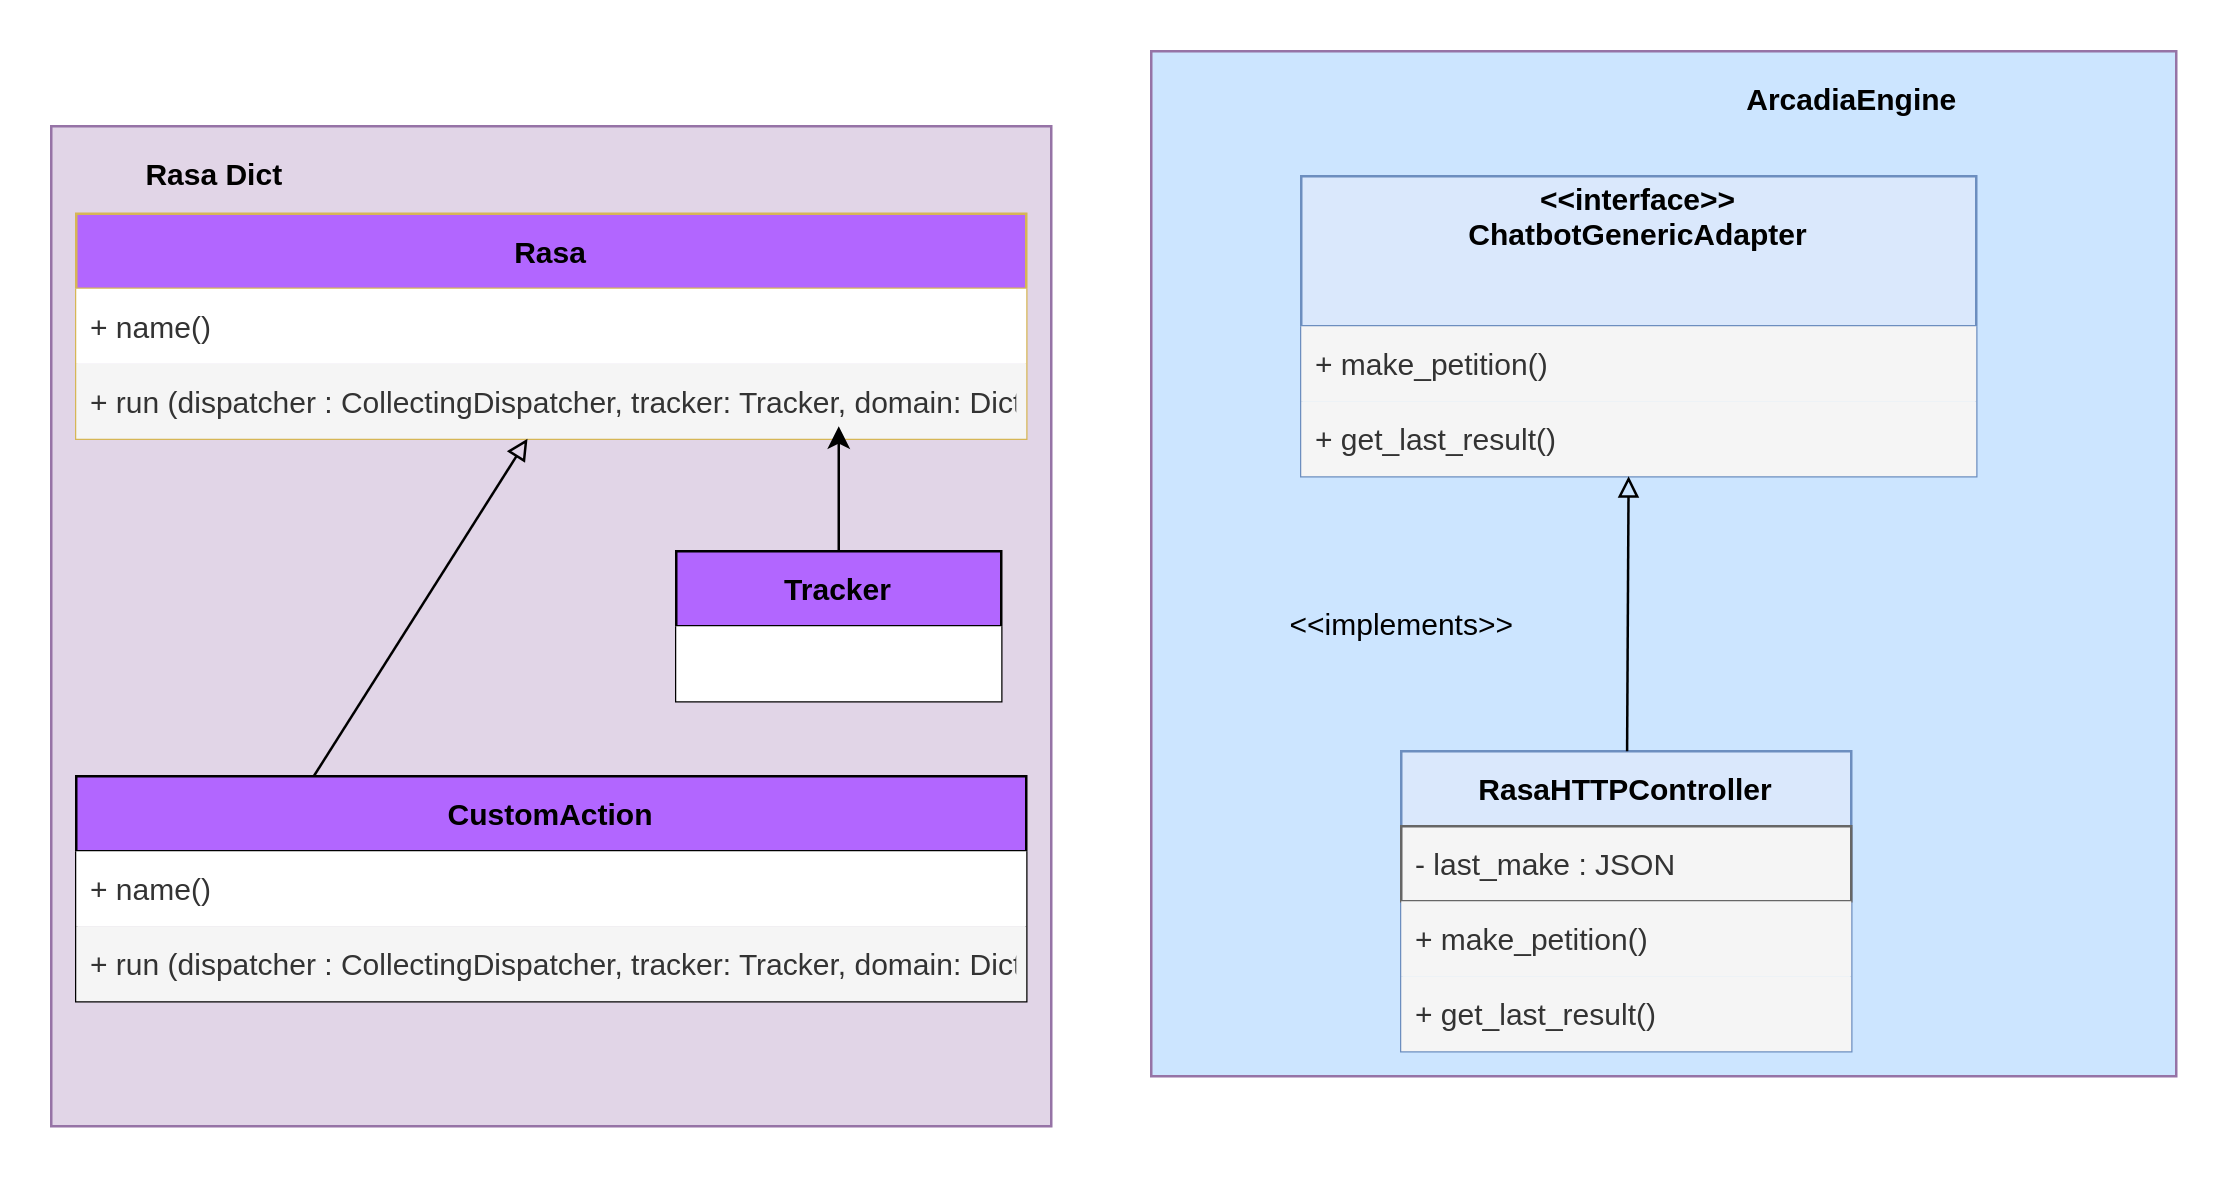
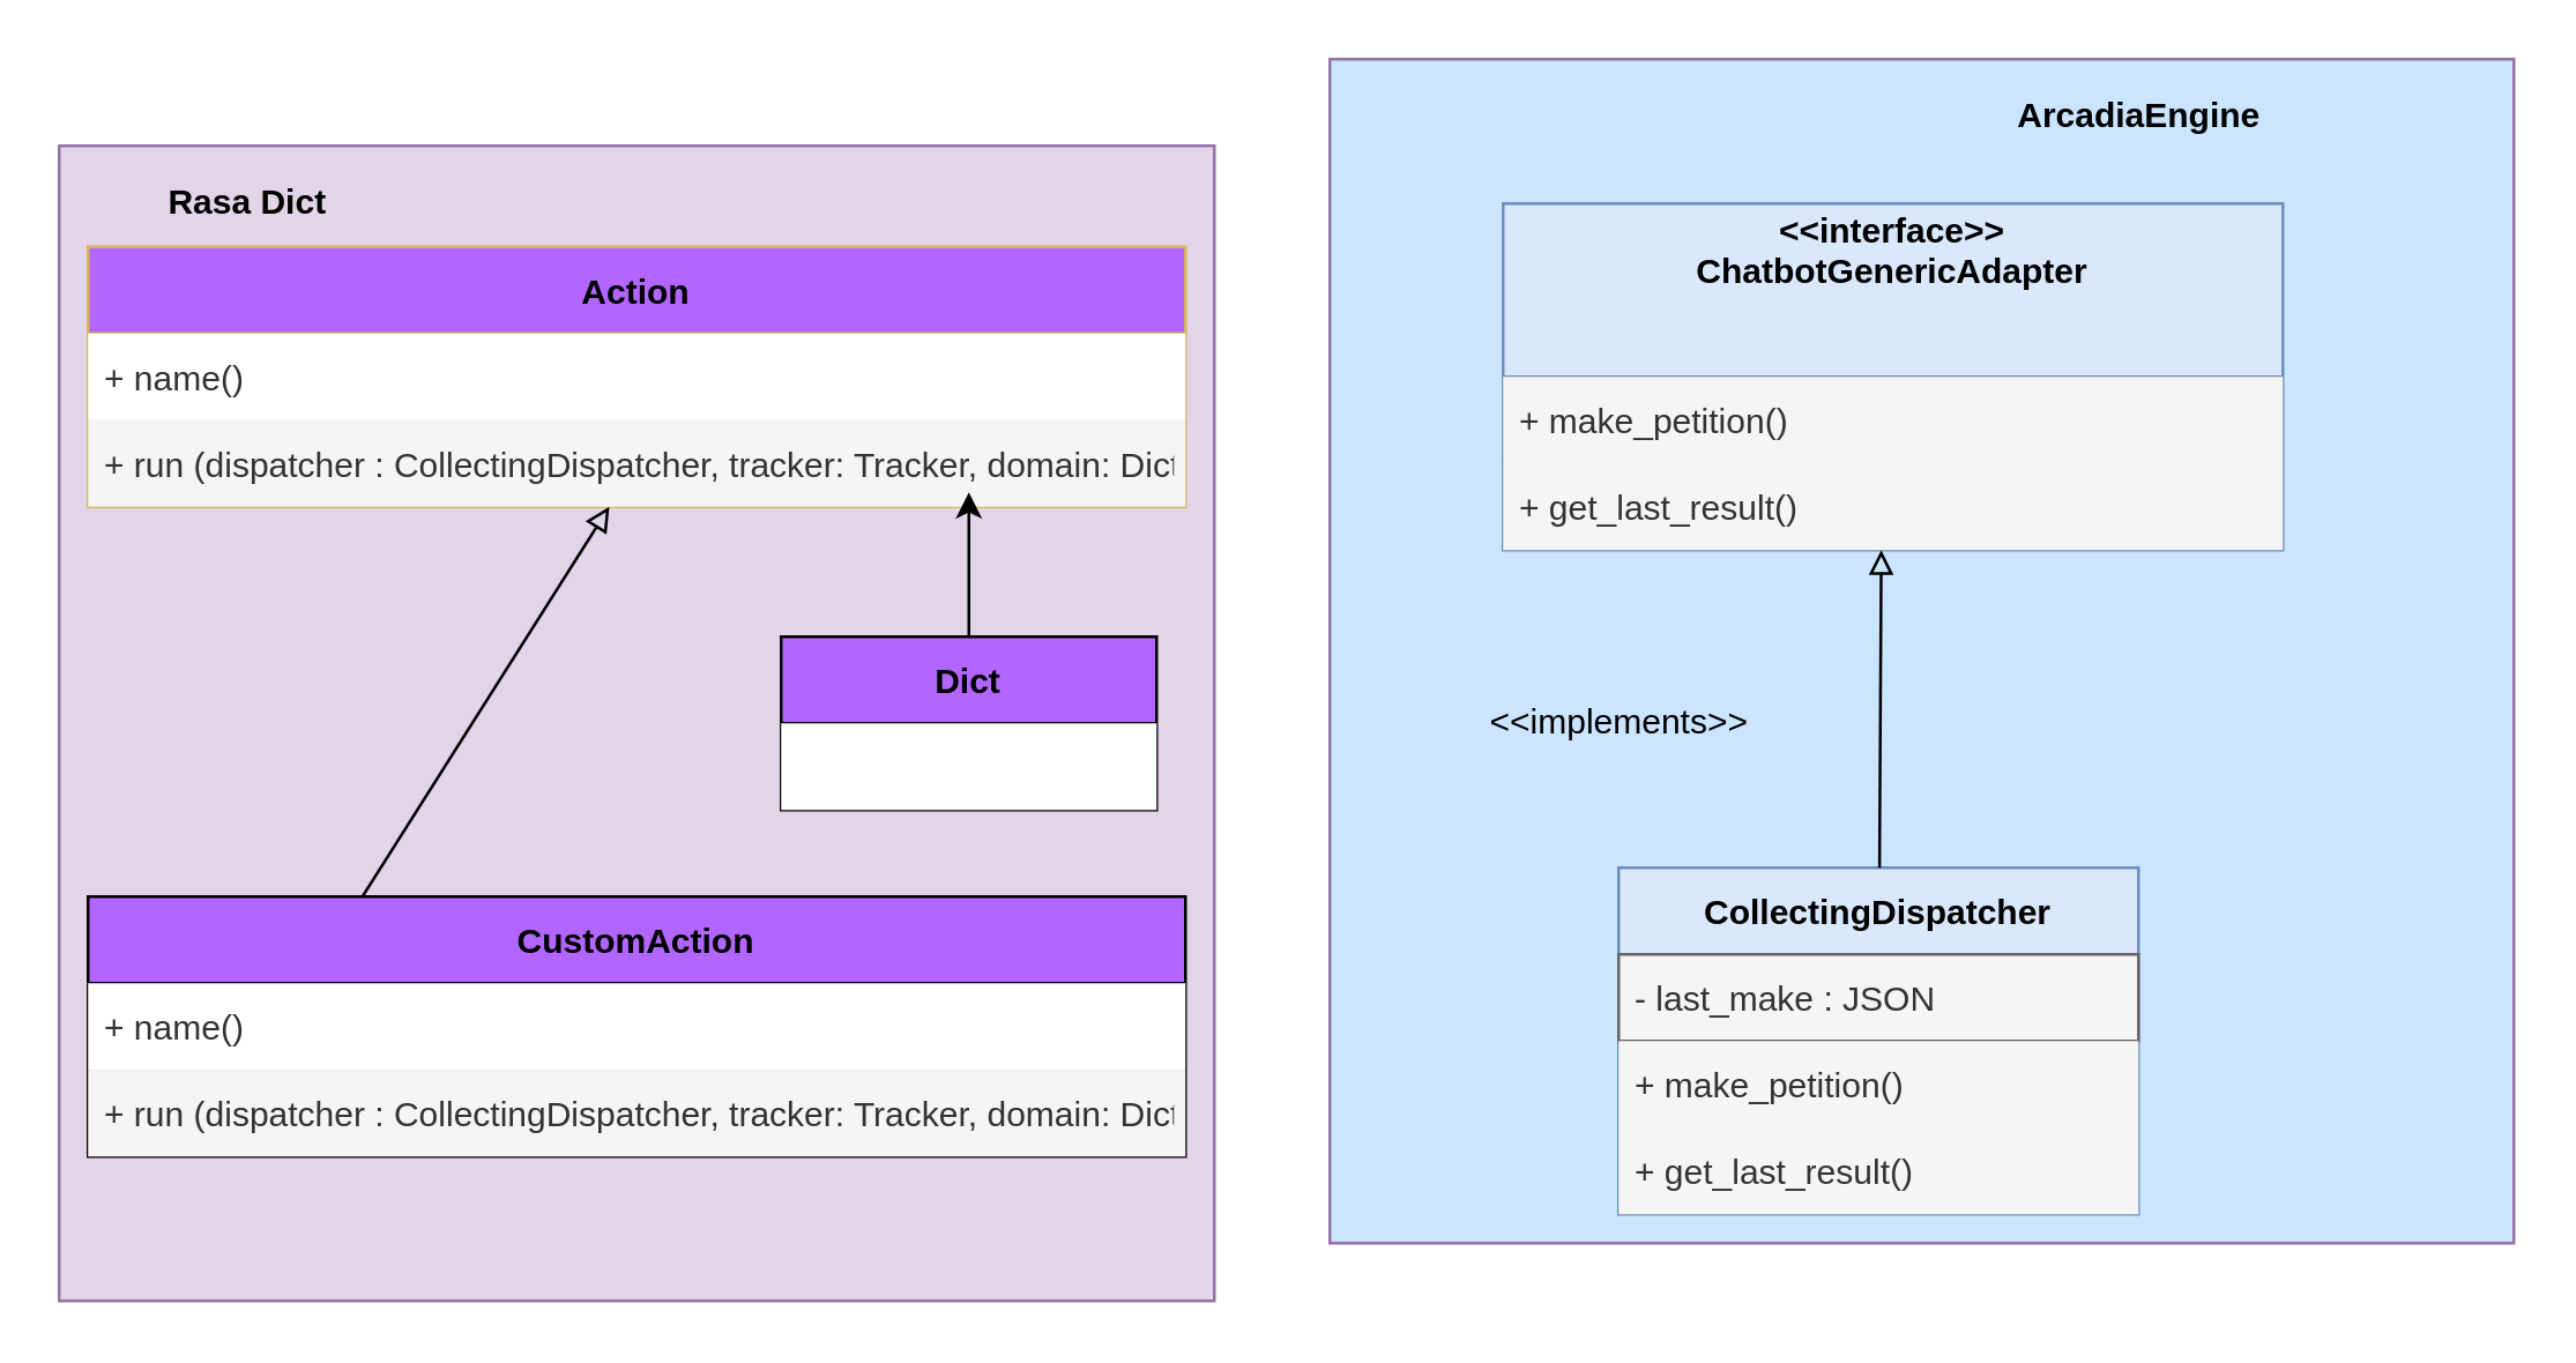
- <mxCell id="15" value="Rasa" style="swimlane;fontStyle=1;childLayout=stackLayout;horizontal=1;startSize=30;horizontalStack=0;resizeParent=1;resizeParentMax=0;resizeLast=0;collapsible=1;marginBottom=0;fillColor=#B266FF;strokeColor=#d6b656;" parent="1" vertex="1"><mxGeometry x="30" y="85" width="380" height="90" as="geometry" /></mxCell>
+ <mxCell id="15" value="Action" style="swimlane;fontStyle=1;childLayout=stackLayout;horizontal=1;startSize=30;horizontalStack=0;resizeParent=1;resizeParentMax=0;resizeLast=0;collapsible=1;marginBottom=0;fillColor=#B266FF;strokeColor=#d6b656;" parent="1" vertex="1"><mxGeometry x="30" y="85" width="380" height="90" as="geometry" /></mxCell>
- <mxCell id="18" value="Tracker" style="swimlane;fontStyle=1;childLayout=stackLayout;horizontal=1;startSize=30;horizontalStack=0;resizeParent=1;resizeParentMax=0;resizeLast=0;collapsible=1;marginBottom=0;fillColor=#B266FF;" parent="1" vertex="1"><mxGeometry x="270" y="220" width="130" height="60" as="geometry" /></mxCell>
+ <mxCell id="18" value="Dict" style="swimlane;fontStyle=1;childLayout=stackLayout;horizontal=1;startSize=30;horizontalStack=0;resizeParent=1;resizeParentMax=0;resizeLast=0;collapsible=1;marginBottom=0;fillColor=#B266FF;" parent="1" vertex="1"><mxGeometry x="270" y="220" width="130" height="60" as="geometry" /></mxCell>
- <mxCell id="7" value="RasaHTTPController" style="swimlane;fontStyle=1;childLayout=stackLayout;horizontal=1;startSize=30;horizontalStack=0;resizeParent=1;resizeParentMax=0;resizeLast=0;collapsible=1;marginBottom=0;fillColor=#dae8fc;strokeColor=#6c8ebf;" parent="1" vertex="1"><mxGeometry x="560" y="300" width="180" height="120" as="geometry" /></mxCell>
+ <mxCell id="7" value="CollectingDispatcher" style="swimlane;fontStyle=1;childLayout=stackLayout;horizontal=1;startSize=30;horizontalStack=0;resizeParent=1;resizeParentMax=0;resizeLast=0;collapsible=1;marginBottom=0;fillColor=#dae8fc;strokeColor=#6c8ebf;" parent="1" vertex="1"><mxGeometry x="560" y="300" width="180" height="120" as="geometry" /></mxCell>
